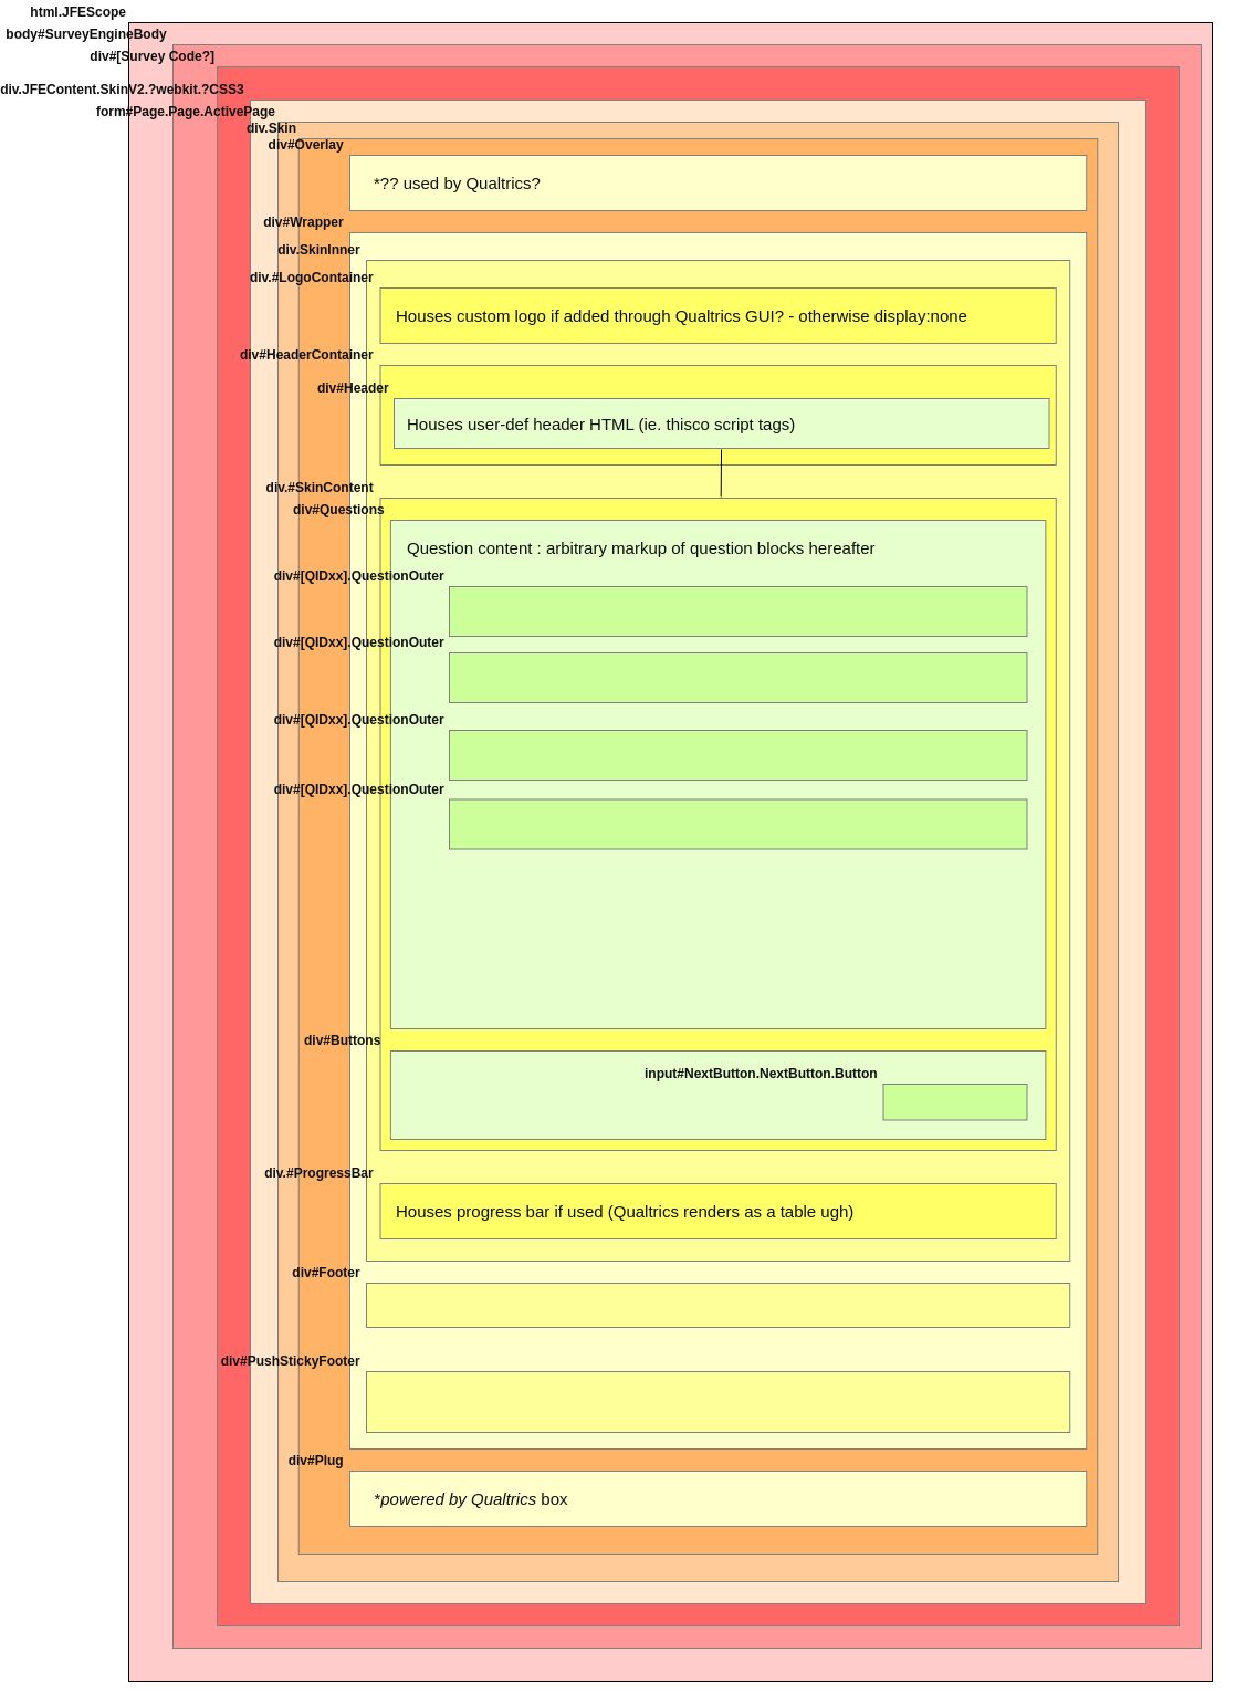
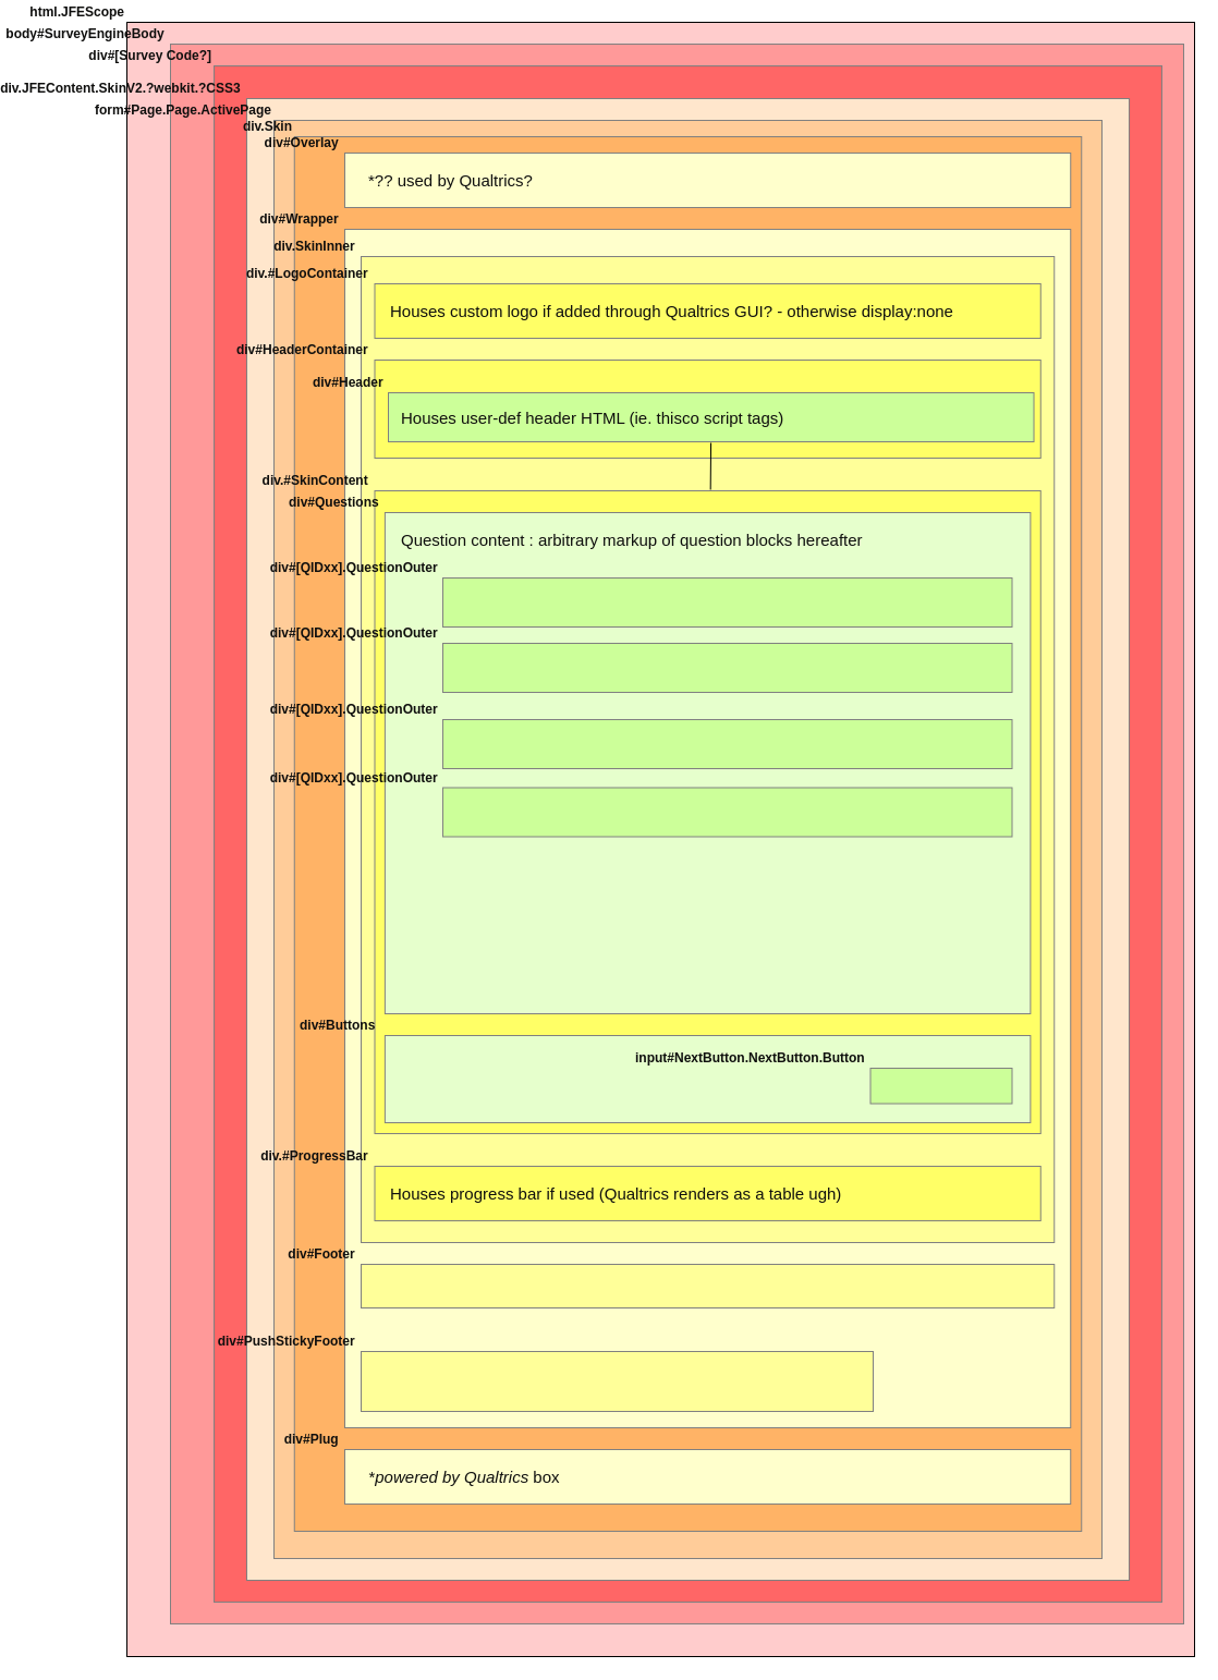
- <mxCell id="23" value="&lt;b&gt;div#Header&amp;nbsp;&lt;/b&gt;" style="whiteSpace=wrap;html=1;fontColor=#0F0F0E;fillColor=#E6FFCC;labelPosition=left;verticalLabelPosition=top;align=right;verticalAlign=bottom;perimeterSpacing=1;strokeColor=#808080;" vertex="1" parent="1"><mxGeometry x="260" y="360" width="592.5" height="45" as="geometry" /></mxCell>
+ <mxCell id="23" value="&lt;b&gt;div#Header&amp;nbsp;&lt;/b&gt;" style="whiteSpace=wrap;html=1;fontColor=#0F0F0E;fillColor=#ccff99;labelPosition=left;verticalLabelPosition=top;align=right;verticalAlign=bottom;perimeterSpacing=1;strokeColor=#808080;" vertex="1" parent="1"><mxGeometry x="260" y="360" width="592.5" height="45" as="geometry" /></mxCell>
- <mxCell id="15" value="&lt;b&gt;div#PushStickyFooter&amp;nbsp;&lt;/b&gt;" style="whiteSpace=wrap;html=1;fontColor=#0F0F0E;fillColor=#FFFF99;labelPosition=left;verticalLabelPosition=top;align=right;verticalAlign=bottom;perimeterSpacing=1;strokeColor=#808080;" vertex="1" parent="1"><mxGeometry x="235" y="1240" width="636.25" height="55" as="geometry" /></mxCell>
+ <mxCell id="15" value="&lt;b&gt;div#PushStickyFooter&amp;nbsp;&lt;/b&gt;" style="whiteSpace=wrap;html=1;fontColor=#0F0F0E;fillColor=#FFFF99;labelPosition=left;verticalLabelPosition=top;align=right;verticalAlign=bottom;perimeterSpacing=1;strokeColor=#808080;" vertex="1" parent="1"><mxGeometry x="235" y="1240" width="470" height="55" as="geometry" /></mxCell>
